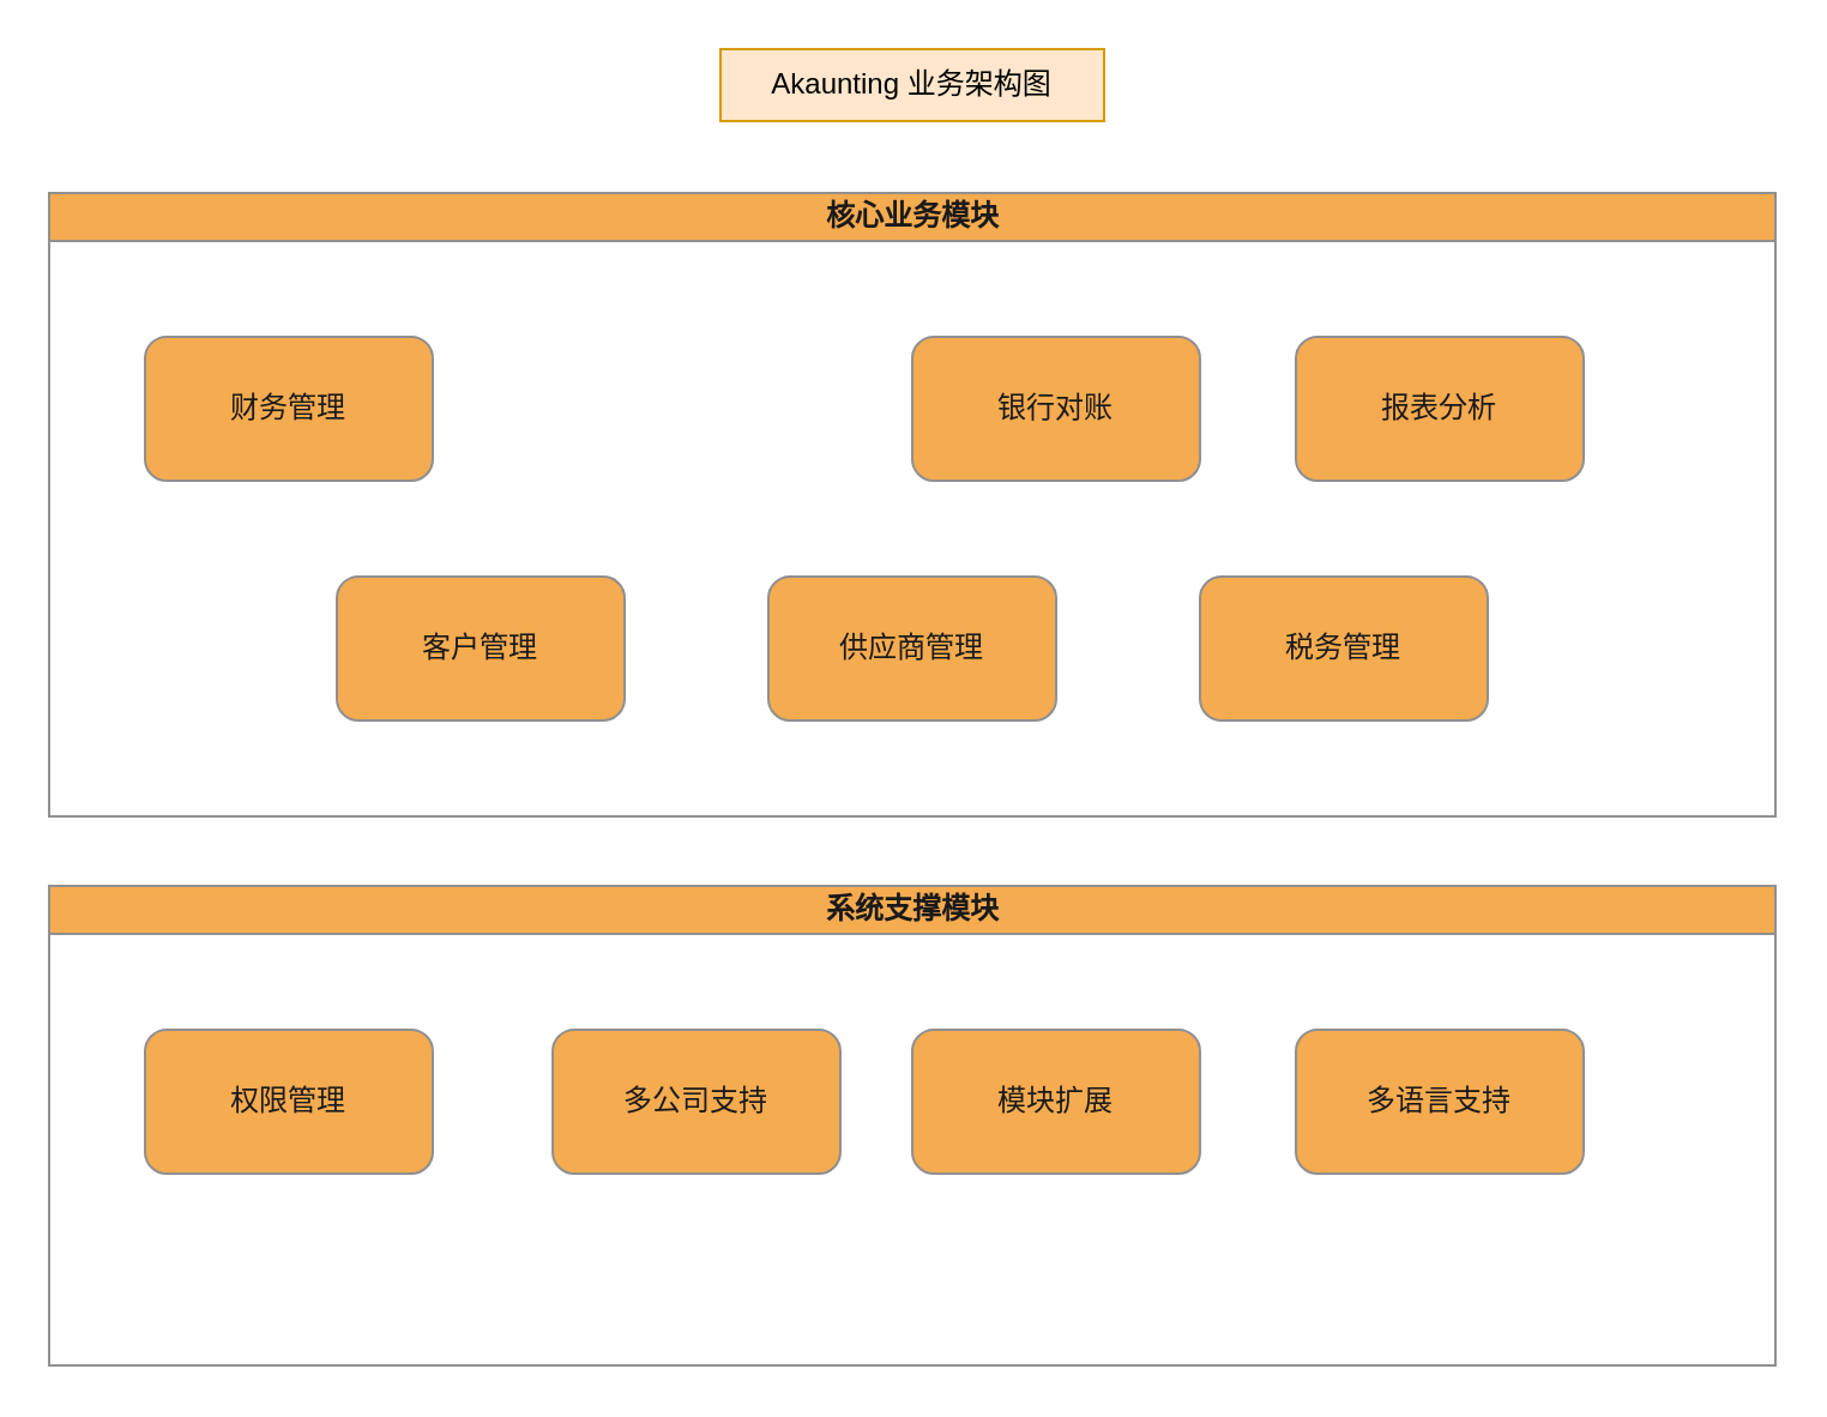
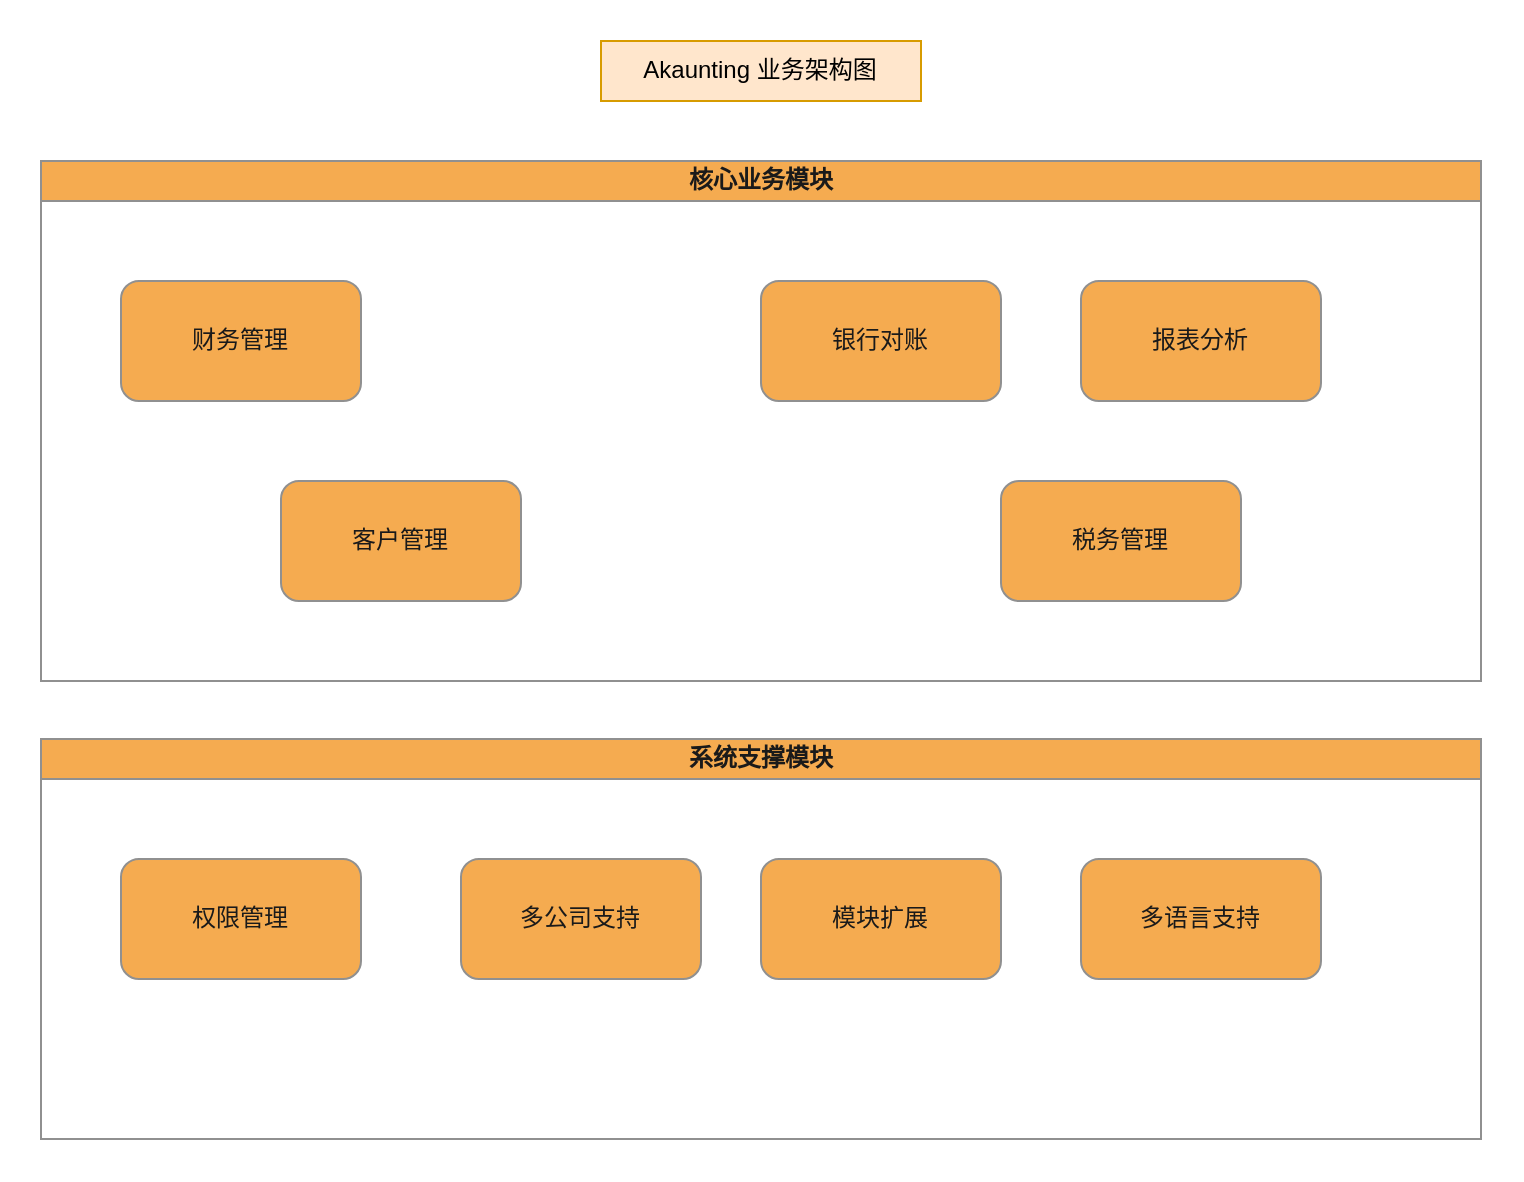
- <mxCell id="8" value="供应商管理" style="rounded=1;whiteSpace=wrap;html=1;labelBackgroundColor=none;fillColor=#F5AB50;strokeColor=#909090;fontColor=#1A1A1A;" vertex="1" parent="3"><mxGeometry x="300" y="160" width="120" height="60" as="geometry" /></mxCell>
